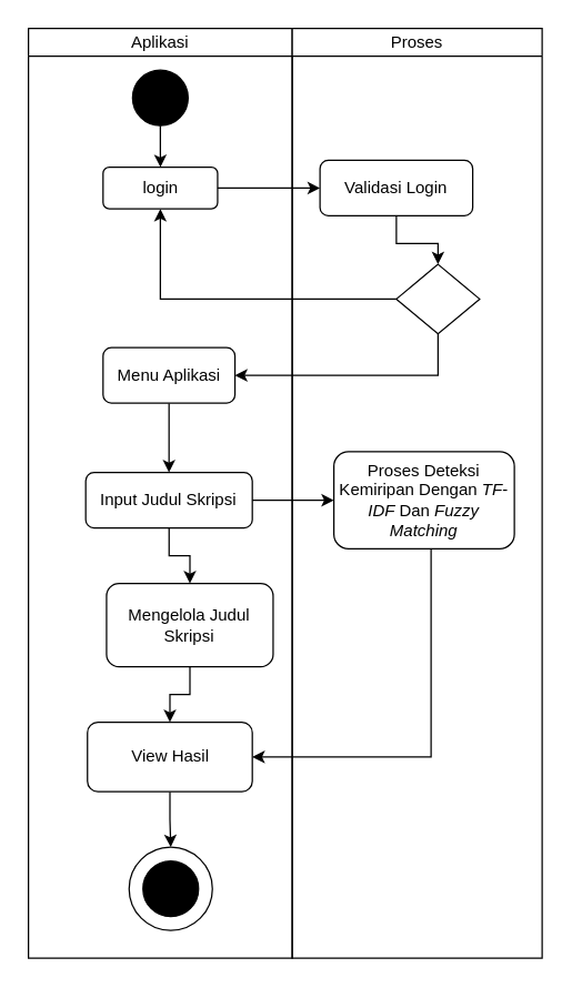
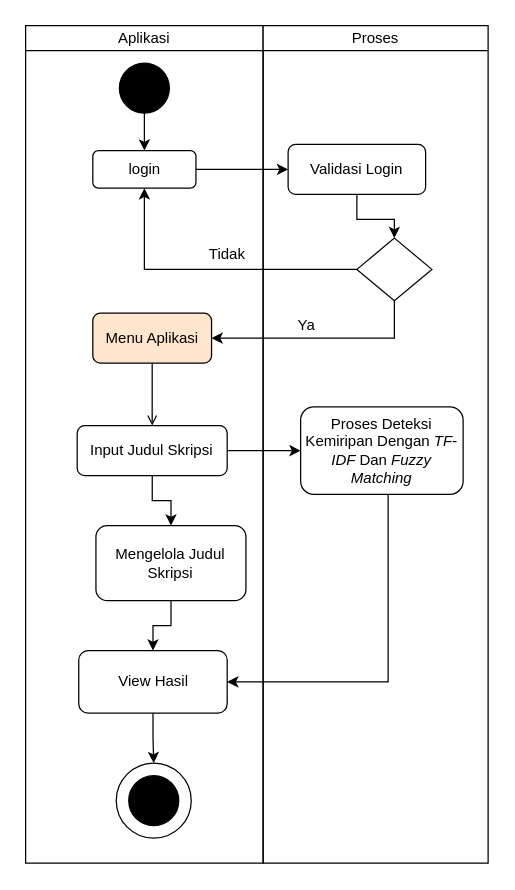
+ <mxCell id="8" value="Tidak" style="text;html=1;align=center;verticalAlign=middle;resizable=0;points=[];autosize=1;strokeColor=none;fillColor=none;" vertex="1" parent="2"><mxGeometry x="136.25" y="168" width="50" height="30" as="geometry" /></mxCell>
+ <mxCell id="21" value="Ya" style="text;html=1;align=center;verticalAlign=middle;whiteSpace=wrap;rounded=0;" vertex="1" parent="17"><mxGeometry x="15" y="230" width="40" height="20" as="geometry" /></mxCell>
- <mxCell id="7" value="Menu Aplikasi" style="rounded=1;whiteSpace=wrap;html=1;" vertex="1" parent="2"><mxGeometry x="53.75" y="230" width="95" height="40" as="geometry" /></mxCell>
+ <mxCell id="7" value="Menu Aplikasi" style="rounded=1;whiteSpace=wrap;html=1;fillColor=#ffe6cc;" vertex="1" parent="2"><mxGeometry x="53.75" y="230" width="95" height="40" as="geometry" /></mxCell>
- <mxCell id="6" style="edgeStyle=orthogonalEdgeStyle;rounded=0;orthogonalLoop=1;jettySize=auto;html=1;entryX=0.5;entryY=0;entryDx=0;entryDy=0;" edge="1" parent="2" source="7" target="10"><mxGeometry relative="1" as="geometry" /></mxCell>
+ <mxCell id="6" style="edgeStyle=orthogonalEdgeStyle;rounded=0;orthogonalLoop=1;jettySize=auto;html=1;entryX=0.5;entryY=0;entryDx=0;entryDy=0;endArrow=open;" edge="1" parent="2" source="7" target="10"><mxGeometry relative="1" as="geometry" /></mxCell>
